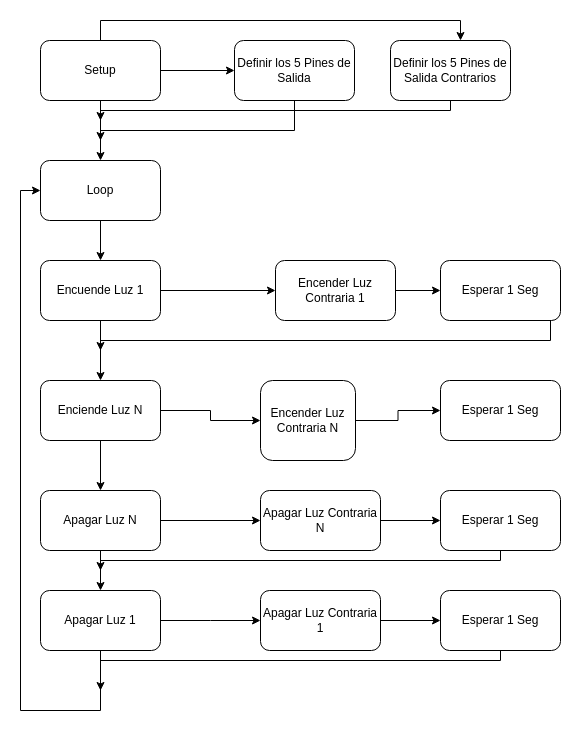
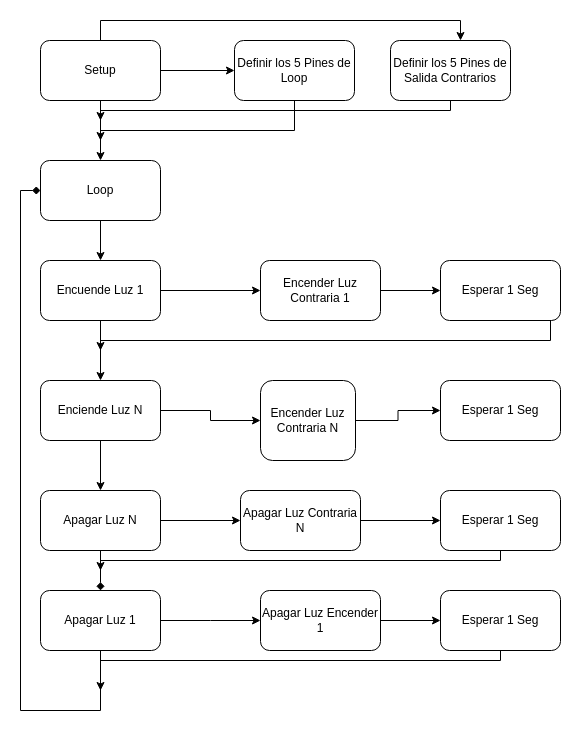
- <mxCell id="28" value="Definir los 5 Pines de Salida" style="rounded=1;whiteSpace=wrap;html=1;" vertex="1" parent="1"><mxGeometry x="234" y="40" width="120" height="60" as="geometry" /></mxCell>
+ <mxCell id="28" value="Definir los 5 Pines de Loop" style="rounded=1;whiteSpace=wrap;html=1;" vertex="1" parent="1"><mxGeometry x="234" y="40" width="120" height="60" as="geometry" /></mxCell>
- <mxCell id="21" style="edgeStyle=orthogonalEdgeStyle;rounded=0;orthogonalLoop=1;jettySize=auto;html=1;entryX=0;entryY=0.5;entryDx=0;entryDy=0;exitX=0.5;exitY=1;exitDx=0;exitDy=0;" edge="1" parent="1" source="22" target="10"><mxGeometry relative="1" as="geometry"><Array as="points"><mxPoint x="100" y="710" /><mxPoint x="20" y="710" /><mxPoint x="20" y="190" /></Array></mxGeometry></mxCell>
+ <mxCell id="21" style="edgeStyle=orthogonalEdgeStyle;rounded=0;orthogonalLoop=1;jettySize=auto;html=1;entryX=0;entryY=0.5;entryDx=0;entryDy=0;exitX=0.5;exitY=1;exitDx=0;exitDy=0;endArrow=diamond;" edge="1" parent="1" source="22" target="10"><mxGeometry relative="1" as="geometry"><Array as="points"><mxPoint x="100" y="710" /><mxPoint x="20" y="710" /><mxPoint x="20" y="190" /></Array></mxGeometry></mxCell>
- <mxCell id="30" value="Encender Luz Contraria 1" style="rounded=1;whiteSpace=wrap;html=1;" vertex="1" parent="1"><mxGeometry x="275" y="260" width="120" height="60" as="geometry" /></mxCell>
+ <mxCell id="30" value="Encender Luz Contraria 1" style="rounded=1;whiteSpace=wrap;html=1;" vertex="1" parent="1"><mxGeometry x="260" y="260" width="120" height="60" as="geometry" /></mxCell>
- <mxCell id="34" value="Apagar Luz Contraria&lt;br&gt;N" style="rounded=1;whiteSpace=wrap;html=1;" vertex="1" parent="1"><mxGeometry x="260" y="490" width="120" height="60" as="geometry" /></mxCell>
+ <mxCell id="34" value="Apagar Luz Contraria&lt;br&gt;N" style="rounded=1;whiteSpace=wrap;html=1;" vertex="1" parent="1"><mxGeometry x="240" y="490" width="120" height="60" as="geometry" /></mxCell>
- <mxCell id="18" style="edgeStyle=orthogonalEdgeStyle;rounded=0;orthogonalLoop=1;jettySize=auto;html=1;entryX=0.5;entryY=0;entryDx=0;entryDy=0;" edge="1" parent="1" source="19" target="22"><mxGeometry relative="1" as="geometry" /></mxCell>
+ <mxCell id="18" style="edgeStyle=orthogonalEdgeStyle;rounded=0;orthogonalLoop=1;jettySize=auto;html=1;entryX=0.5;entryY=0;entryDx=0;entryDy=0;endArrow=diamond;" edge="1" parent="1" source="19" target="22"><mxGeometry relative="1" as="geometry" /></mxCell>
- <mxCell id="36" value="Apagar Luz Contraria&lt;br&gt;1" style="rounded=1;whiteSpace=wrap;html=1;" vertex="1" parent="1"><mxGeometry x="260" y="590" width="120" height="60" as="geometry" /></mxCell>
+ <mxCell id="36" value="Apagar Luz Encender&lt;br&gt;1" style="rounded=1;whiteSpace=wrap;html=1;" vertex="1" parent="1"><mxGeometry x="260" y="590" width="120" height="60" as="geometry" /></mxCell>
